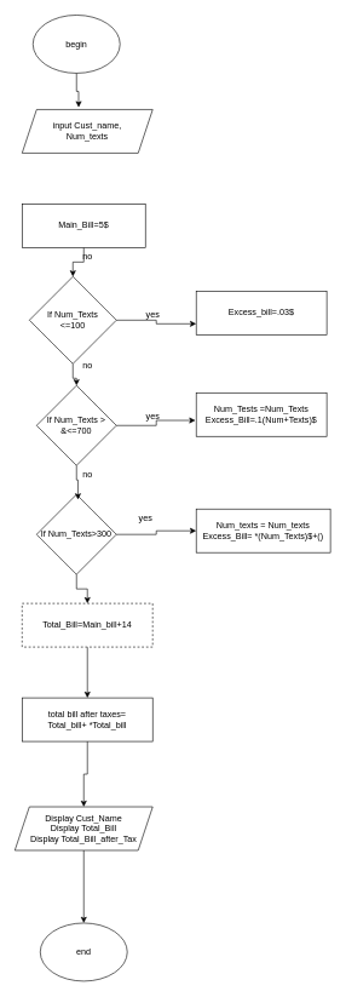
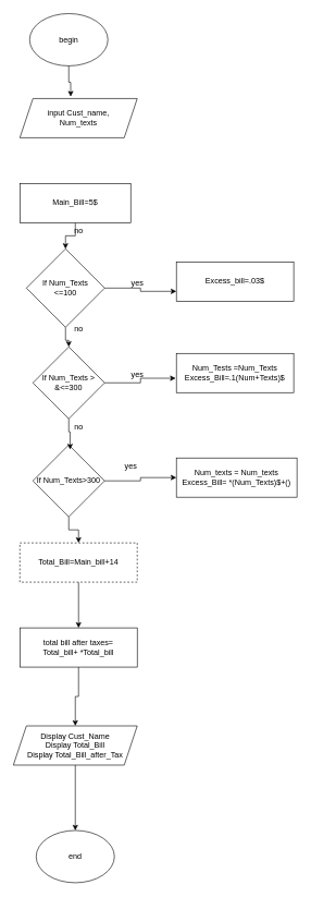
- <mxCell id="9" value="If Num_Texts &amp;gt;&lt;div&gt;&amp;amp;&amp;lt;=700&lt;/div&gt;" style="rhombus;whiteSpace=wrap;html=1;" vertex="1" parent="1"><mxGeometry x="50" y="530" width="110" height="110" as="geometry" /></mxCell>
+ <mxCell id="9" value="If Num_Texts &amp;gt;&lt;div&gt;&amp;amp;&amp;lt;=300&lt;/div&gt;" style="rhombus;whiteSpace=wrap;html=1;" vertex="1" parent="1"><mxGeometry x="50" y="530" width="110" height="110" as="geometry" /></mxCell>
